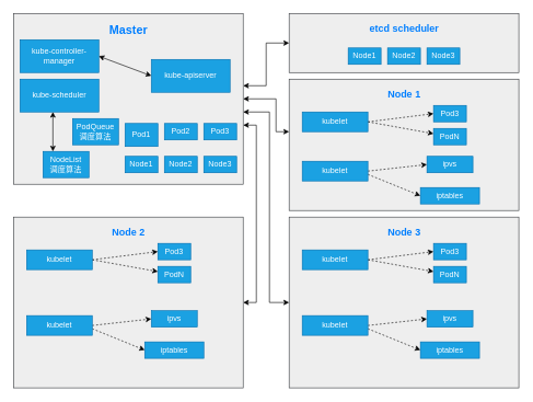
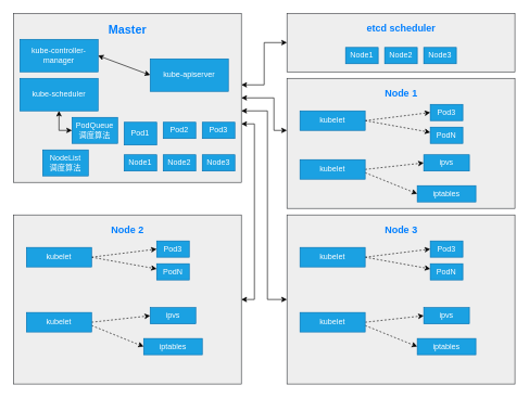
+ <mxCell id="9" style="edgeStyle=orthogonalEdgeStyle;rounded=0;orthogonalLoop=1;jettySize=auto;html=1;entryX=0.5;entryY=1;entryDx=0;entryDy=0;startArrow=classic;startFill=1;strokeColor=default;exitX=0;exitY=0.5;exitDx=0;exitDy=0;" parent="1" source="10" target="8" edge="1"><mxGeometry relative="1" as="geometry" /></mxCell>
- <mxCell id="11" style="edgeStyle=orthogonalEdgeStyle;rounded=0;orthogonalLoop=1;jettySize=auto;html=1;entryX=0.417;entryY=1;entryDx=0;entryDy=0;entryPerimeter=0;startArrow=classic;startFill=1;strokeColor=default;" parent="1" source="12" target="8" edge="1"><mxGeometry relative="1" as="geometry"><Array as="points"><mxPoint x="80" y="250" /></Array></mxGeometry></mxCell>
